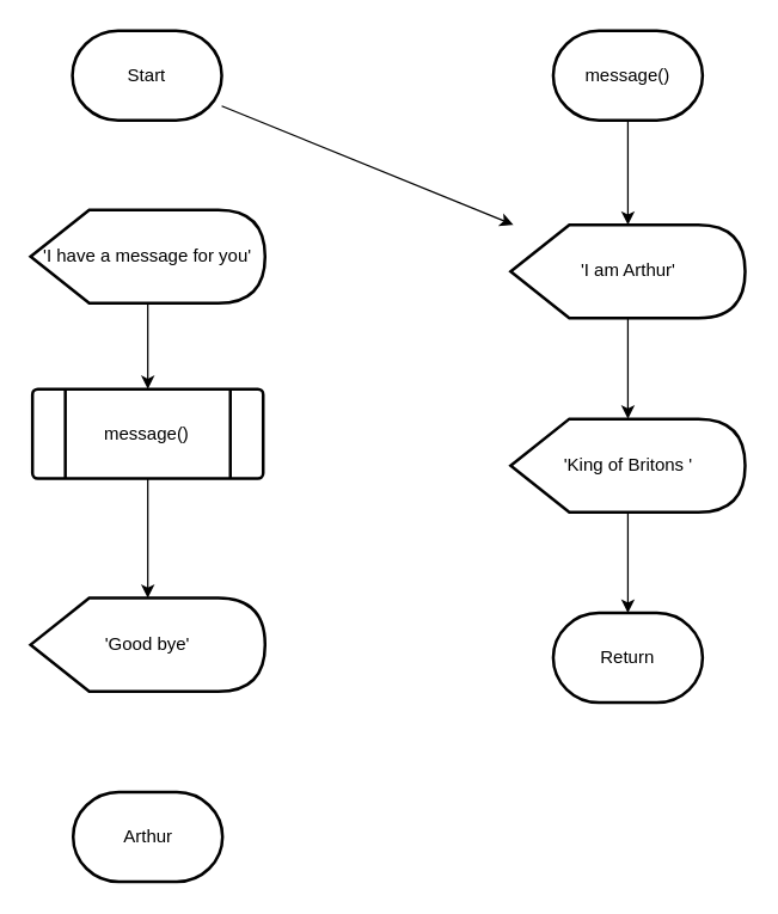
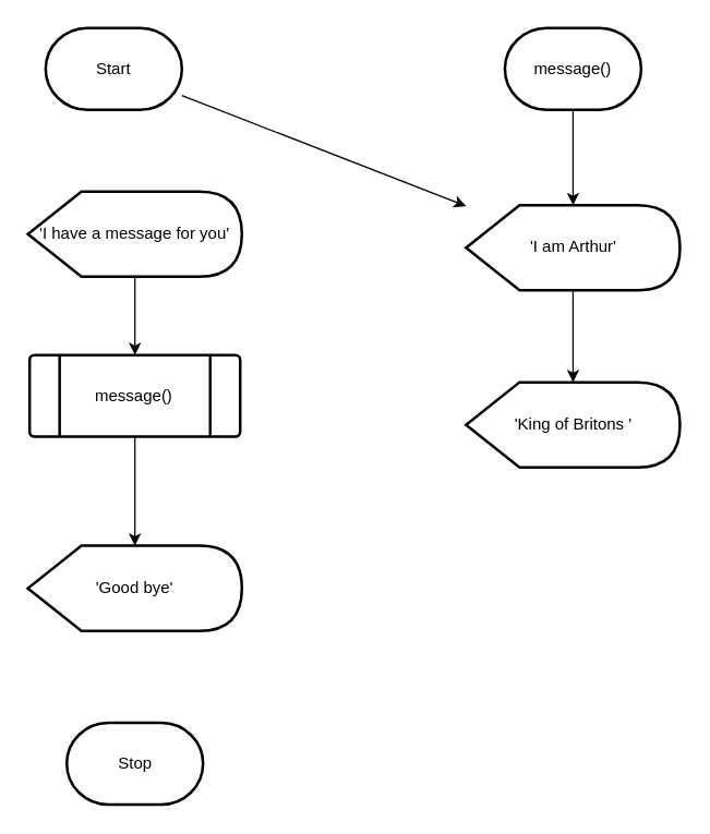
- <mxCell id="3" value="Start" style="strokeWidth=2;html=1;shape=mxgraph.flowchart.terminator;whiteSpace=wrap;" vertex="1" parent="1"><mxGeometry x="48" y="20" width="100" height="60" as="geometry" /></mxCell>
+ <mxCell id="3" value="Start" style="strokeWidth=2;html=1;shape=mxgraph.flowchart.terminator;whiteSpace=wrap;" vertex="1" parent="1"><mxGeometry x="33" y="20" width="100" height="60" as="geometry" /></mxCell>
- <mxCell id="15" value="" style="edgeStyle=none;html=1;" edge="1" parent="1" source="16" target="17"><mxGeometry relative="1" as="geometry" /></mxCell>
- <mxCell id="17" value="Return" style="strokeWidth=2;html=1;shape=mxgraph.flowchart.terminator;whiteSpace=wrap;" vertex="1" parent="1"><mxGeometry x="370" y="410" width="100" height="60" as="geometry" /></mxCell>
- <mxCell id="10" value="Arthur" style="strokeWidth=2;html=1;shape=mxgraph.flowchart.terminator;whiteSpace=wrap;" vertex="1" parent="1"><mxGeometry x="48.5" y="530" width="100" height="60" as="geometry" /></mxCell>
+ <mxCell id="10" value="Stop" style="strokeWidth=2;html=1;shape=mxgraph.flowchart.terminator;whiteSpace=wrap;" vertex="1" parent="1"><mxGeometry x="48.5" y="530" width="100" height="60" as="geometry" /></mxCell>
